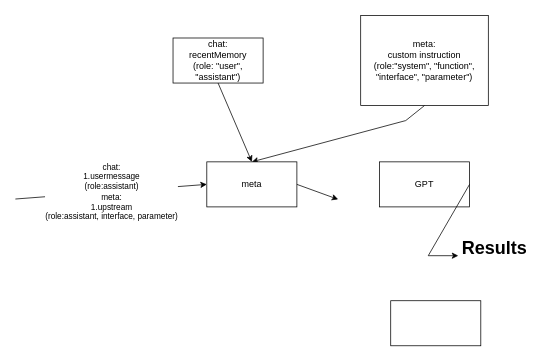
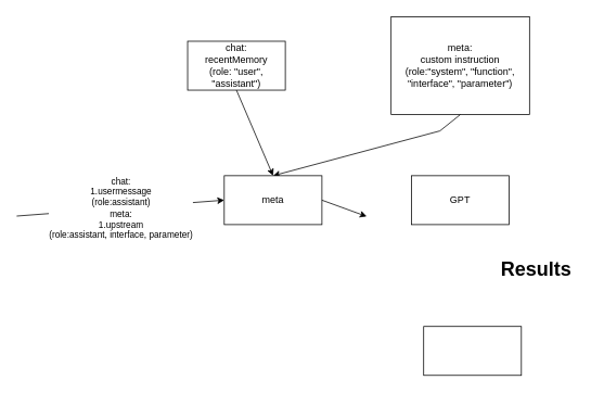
- <mxCell id="9" value="" style="endArrow=classic;html=1;rounded=0;entryX=0;entryY=0.5;entryDx=0;entryDy=0;exitX=1;exitY=0.5;exitDx=0;exitDy=0;" edge="1" parent="1" source="7" target="8"><mxGeometry width="50" height="50" relative="1" as="geometry"><mxPoint x="570" y="270" as="sourcePoint" /><mxPoint x="620" y="220" as="targetPoint" /><Array as="points"><mxPoint x="570" y="340" /></Array></mxGeometry></mxCell>
